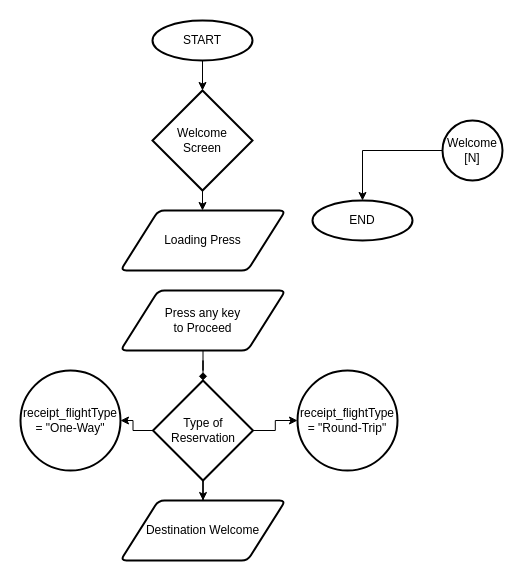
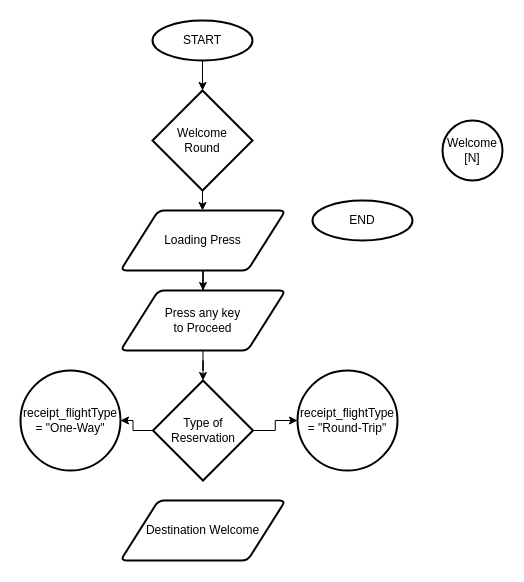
- <mxCell id="5" value="Welcome&lt;br&gt;Screen" style="strokeWidth=2;html=1;shape=mxgraph.flowchart.decision;whiteSpace=wrap;" vertex="1" parent="1"><mxGeometry x="152" y="90" width="100" height="100" as="geometry" /></mxCell>
+ <mxCell id="5" value="Welcome&lt;br&gt;Round" style="strokeWidth=2;html=1;shape=mxgraph.flowchart.decision;whiteSpace=wrap;" vertex="1" parent="1"><mxGeometry x="152" y="90" width="100" height="100" as="geometry" /></mxCell>
- <mxCell id="6" style="edgeStyle=orthogonalEdgeStyle;rounded=0;orthogonalLoop=1;jettySize=auto;html=1;entryX=0.5;entryY=0;entryDx=0;entryDy=0;entryPerimeter=0;" edge="1" parent="1" source="7" target="8"><mxGeometry relative="1" as="geometry" /></mxCell>
+ <mxCell id="9" style="edgeStyle=orthogonalEdgeStyle;rounded=0;orthogonalLoop=1;jettySize=auto;html=1;entryX=0.5;entryY=0;entryDx=0;entryDy=0;" edge="1" parent="1" source="10" target="12"><mxGeometry relative="1" as="geometry" /></mxCell>
- <mxCell id="11" style="edgeStyle=orthogonalEdgeStyle;rounded=0;orthogonalLoop=1;jettySize=auto;html=1;entryX=0.5;entryY=0;entryDx=0;entryDy=0;entryPerimeter=0;endArrow=diamond;" edge="1" parent="1" source="12" target="16"><mxGeometry relative="1" as="geometry" /></mxCell>
+ <mxCell id="11" style="edgeStyle=orthogonalEdgeStyle;rounded=0;orthogonalLoop=1;jettySize=auto;html=1;entryX=0.5;entryY=0;entryDx=0;entryDy=0;entryPerimeter=0;" edge="1" parent="1" source="12" target="16"><mxGeometry relative="1" as="geometry" /></mxCell>
- <mxCell id="15" style="edgeStyle=orthogonalEdgeStyle;rounded=0;orthogonalLoop=1;jettySize=auto;html=1;entryX=0.5;entryY=0;entryDx=0;entryDy=0;" edge="1" parent="1" source="16" target="19"><mxGeometry relative="1" as="geometry"><mxPoint x="202.5" y="520" as="targetPoint" /></mxGeometry></mxCell>
